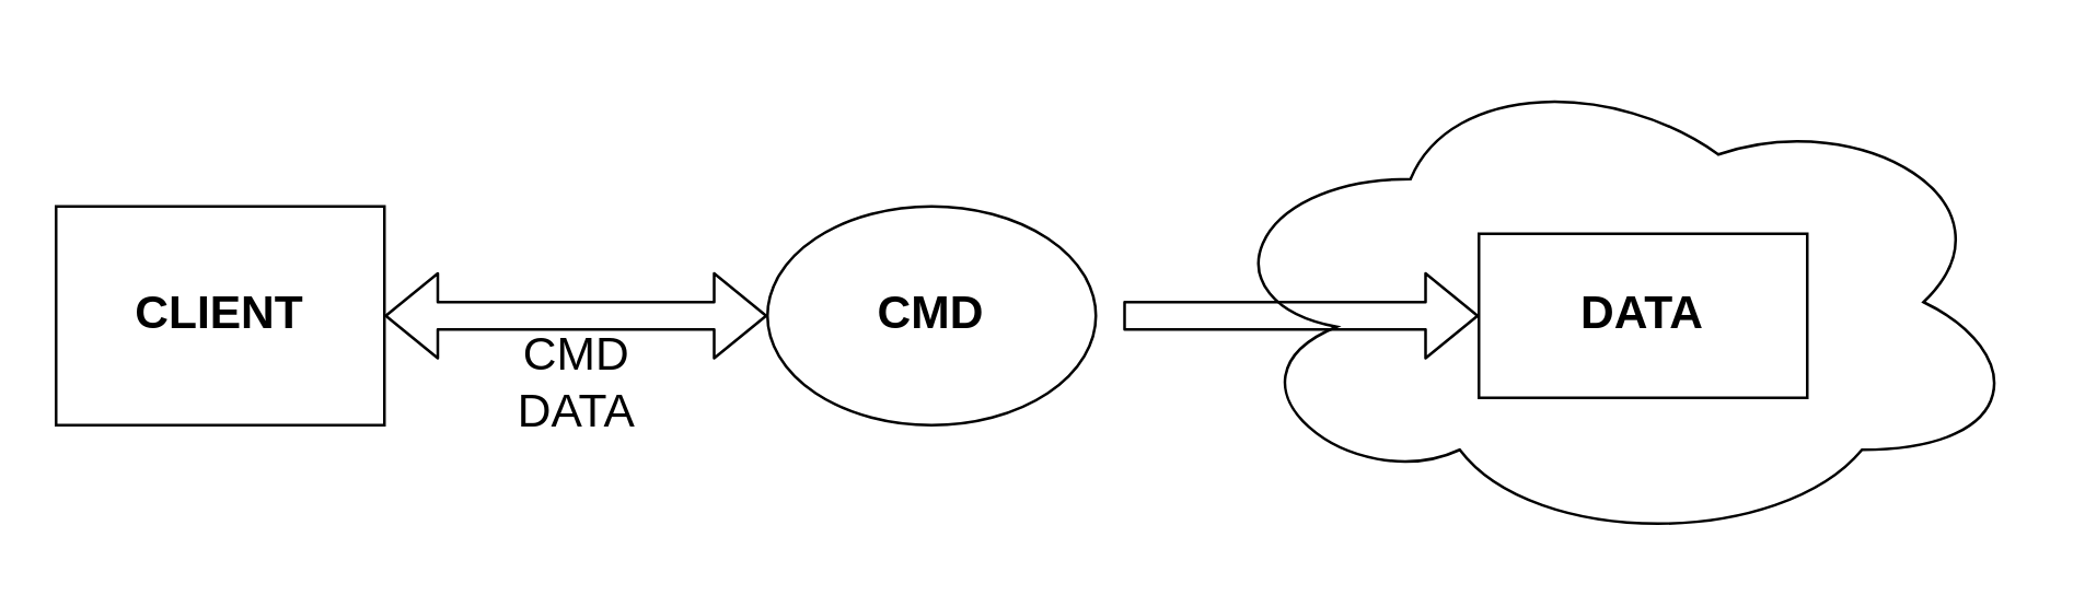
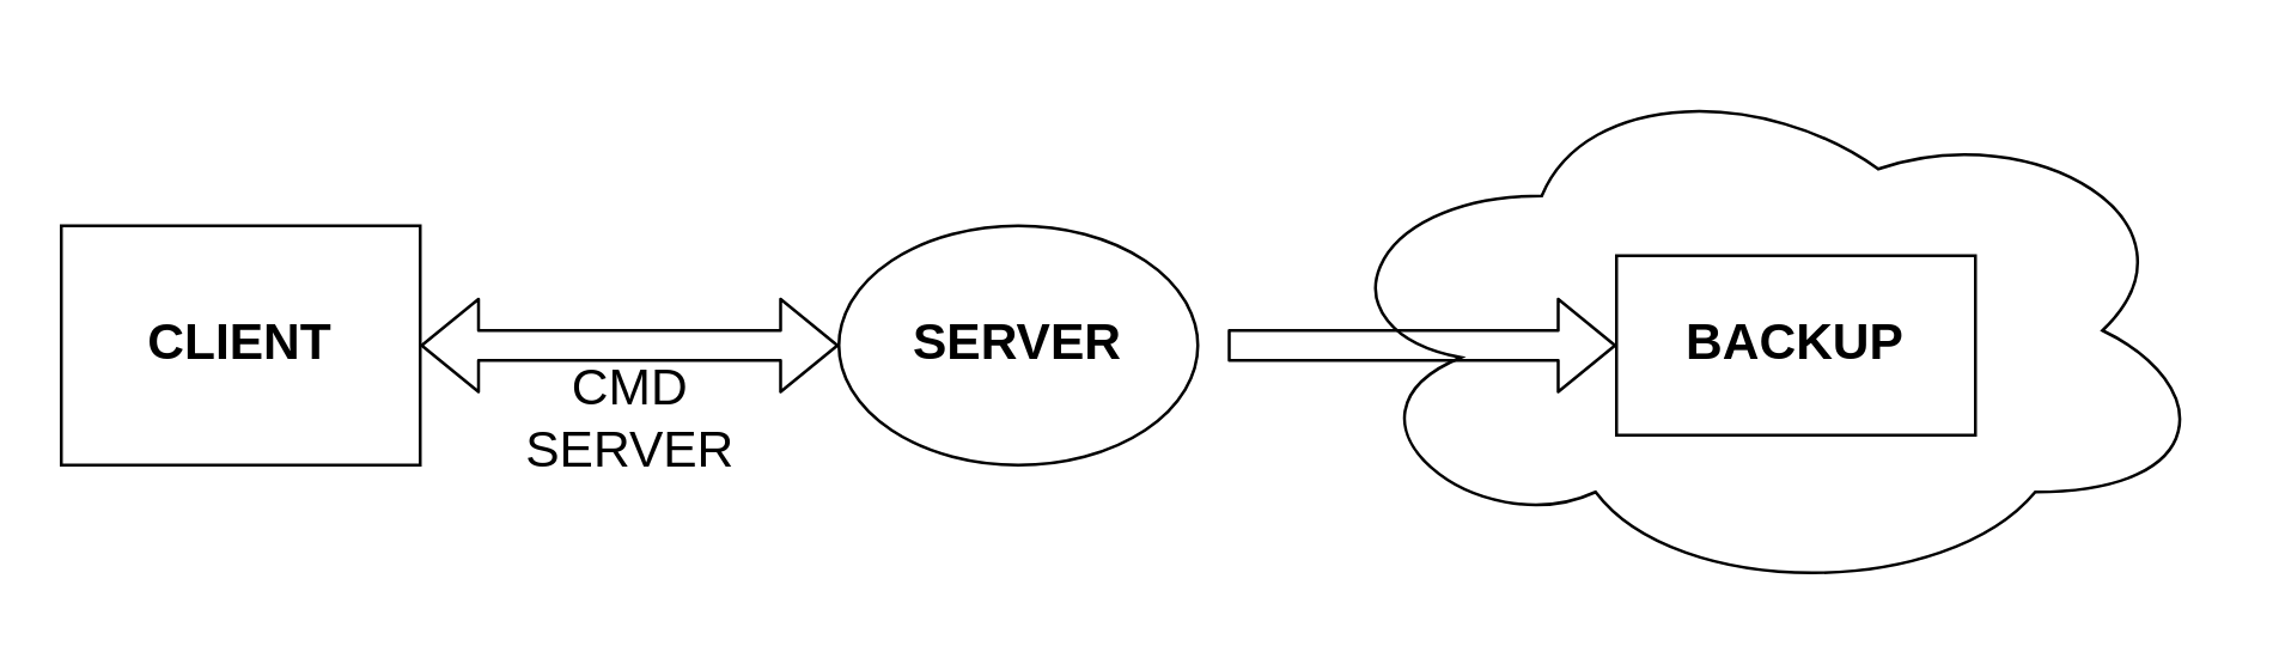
- <mxCell id="4" value="CMD" style="ellipse;whiteSpace=wrap;html=1;fontStyle=1;fontSize=17;" parent="1" vertex="1"><mxGeometry x="280" y="75" width="120" height="80" as="geometry" /></mxCell>
+ <mxCell id="4" value="SERVER" style="ellipse;whiteSpace=wrap;html=1;fontStyle=1;fontSize=17;" parent="1" vertex="1"><mxGeometry x="280" y="75" width="120" height="80" as="geometry" /></mxCell>
- <mxCell id="8" value="&lt;b&gt;DATA&lt;/b&gt;" style="rounded=0;whiteSpace=wrap;html=1;fontSize=17;" parent="1" vertex="1"><mxGeometry x="540" y="85" width="120" height="60" as="geometry" /></mxCell>
+ <mxCell id="8" value="&lt;b&gt;BACKUP&lt;/b&gt;" style="rounded=0;whiteSpace=wrap;html=1;fontSize=17;" parent="1" vertex="1"><mxGeometry x="540" y="85" width="120" height="60" as="geometry" /></mxCell>
- <mxCell id="5" value="CMD&lt;br&gt;DATA" style="text;html=1;align=center;verticalAlign=middle;resizable=0;points=[];autosize=1;fontSize=17;" parent="1" vertex="1"><mxGeometry x="180" y="115" width="60" height="50" as="geometry" /></mxCell>
+ <mxCell id="5" value="CMD&lt;br&gt;SERVER" style="text;html=1;align=center;verticalAlign=middle;resizable=0;points=[];autosize=1;fontSize=17;" parent="1" vertex="1"><mxGeometry x="180" y="115" width="60" height="50" as="geometry" /></mxCell>
